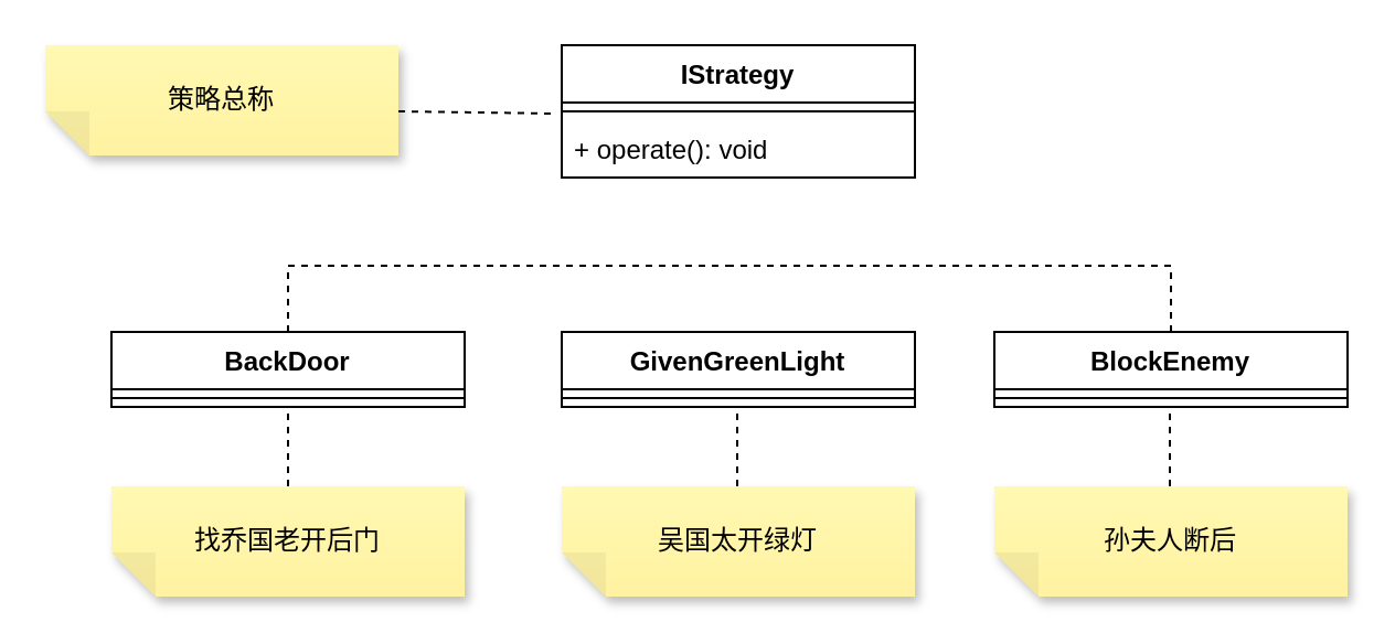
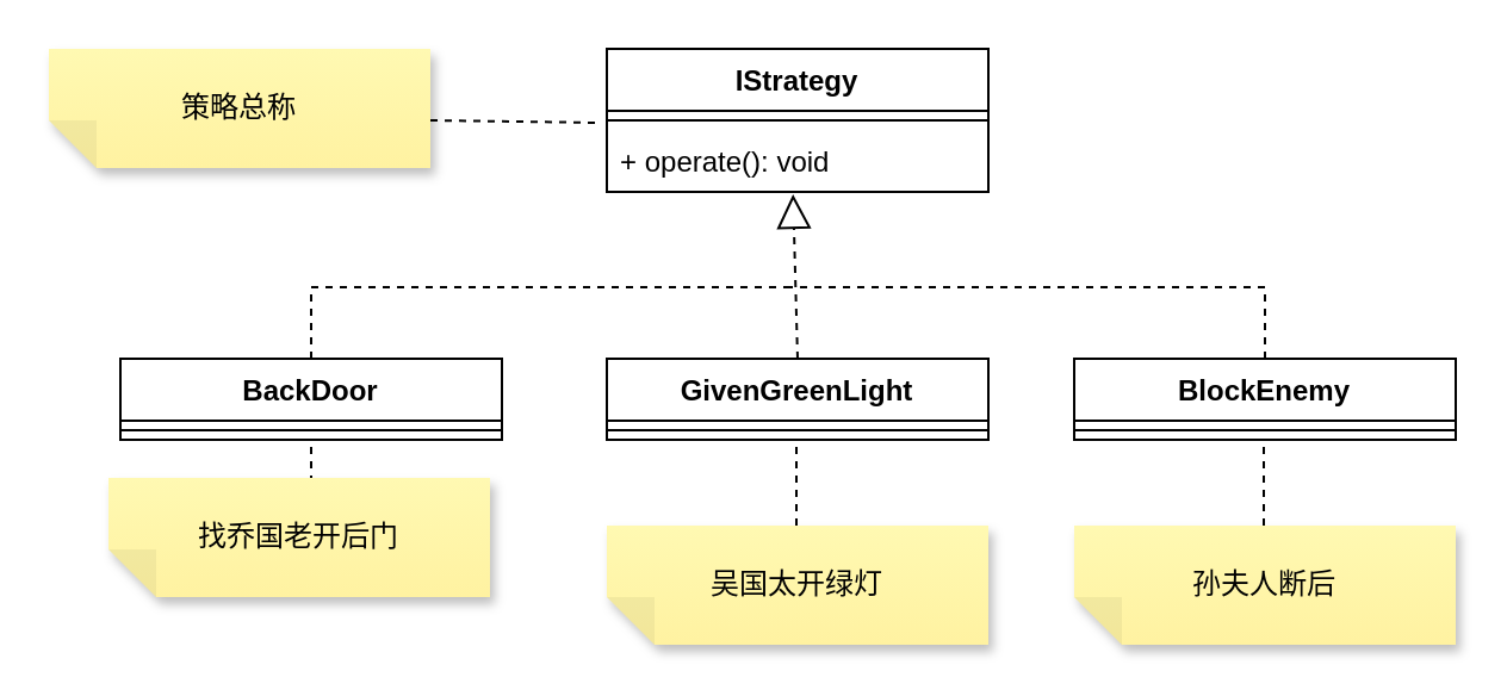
+ <mxCell id="12" value="" style="endArrow=block;dashed=1;endFill=0;endSize=12;html=1;rounded=0;exitX=0.5;exitY=0;exitDx=0;exitDy=0;entryX=0.488;entryY=1.038;entryDx=0;entryDy=0;entryPerimeter=0;" edge="1" parent="1" source="8" target="4"><mxGeometry width="160" relative="1" as="geometry"><mxPoint x="170" y="70" as="sourcePoint" /><mxPoint x="340" y="70" as="targetPoint" /></mxGeometry></mxCell>
- <mxCell id="15" value="找乔国老开后门" style="shape=note;whiteSpace=wrap;html=1;backgroundOutline=1;fontColor=#000000;darkOpacity=0.05;fillColor=#FFF9B2;strokeColor=none;fillStyle=solid;direction=west;gradientDirection=north;gradientColor=#FFF2A1;shadow=1;size=20;pointerEvents=1;" vertex="1" parent="1"><mxGeometry x="50" y="220" width="160" height="50" as="geometry" /></mxCell>
+ <mxCell id="15" value="找乔国老开后门" style="shape=note;whiteSpace=wrap;html=1;backgroundOutline=1;fontColor=#000000;darkOpacity=0.05;fillColor=#FFF9B2;strokeColor=none;fillStyle=solid;direction=west;gradientDirection=north;gradientColor=#FFF2A1;shadow=1;size=20;pointerEvents=1;" vertex="1" parent="1"><mxGeometry x="45" y="200" width="160" height="50" as="geometry" /></mxCell>
